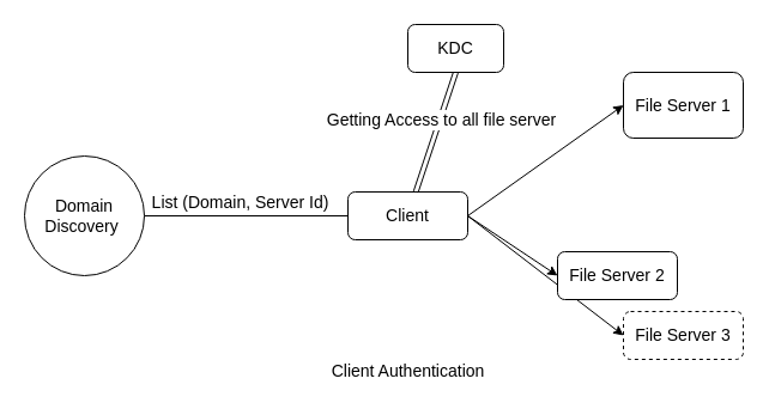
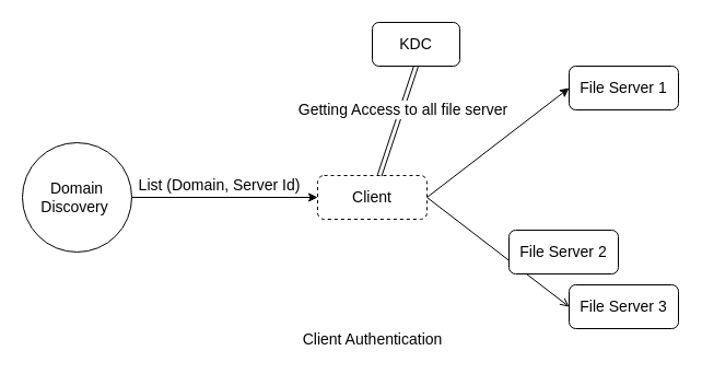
- <mxCell id="10" value="&lt;font style=&quot;font-size: 14px&quot;&gt;File Server 1&lt;/font&gt;" style="rounded=1;whiteSpace=wrap;html=1;" vertex="1" parent="1"><mxGeometry x="520" y="60" width="100" height="55" as="geometry" /></mxCell>
+ <mxCell id="10" value="&lt;font style=&quot;font-size: 14px&quot;&gt;File Server 1&lt;/font&gt;" style="rounded=1;whiteSpace=wrap;html=1;" vertex="1" parent="1"><mxGeometry x="520" y="60" width="100" height="40" as="geometry" /></mxCell>
- <mxCell id="3" style="edgeStyle=orthogonalEdgeStyle;rounded=0;orthogonalLoop=1;jettySize=auto;html=1;exitX=1;exitY=0.5;exitDx=0;exitDy=0;entryX=0;entryY=0.5;entryDx=0;entryDy=0;endArrow=none;" edge="1" parent="1" source="2" target="8"><mxGeometry relative="1" as="geometry"><mxPoint x="240" y="120" as="sourcePoint" /><mxPoint x="240" y="180" as="targetPoint" /></mxGeometry></mxCell>
+ <mxCell id="3" style="edgeStyle=orthogonalEdgeStyle;rounded=0;orthogonalLoop=1;jettySize=auto;html=1;exitX=1;exitY=0.5;exitDx=0;exitDy=0;entryX=0;entryY=0.5;entryDx=0;entryDy=0;" edge="1" parent="1" source="2" target="8"><mxGeometry relative="1" as="geometry"><mxPoint x="240" y="120" as="sourcePoint" /><mxPoint x="240" y="180" as="targetPoint" /></mxGeometry></mxCell>
- <mxCell id="8" value="&lt;font style=&quot;font-size: 14px&quot;&gt;Client&lt;/font&gt;" style="rounded=1;whiteSpace=wrap;html=1;" vertex="1" parent="1"><mxGeometry x="290" y="160" width="100" height="40" as="geometry" /></mxCell>
+ <mxCell id="8" value="&lt;font style=&quot;font-size: 14px&quot;&gt;Client&lt;/font&gt;" style="rounded=1;whiteSpace=wrap;html=1;dashed=1;" vertex="1" parent="1"><mxGeometry x="290" y="160" width="100" height="40" as="geometry" /></mxCell>
- <mxCell id="6" style="edgeStyle=none;rounded=0;orthogonalLoop=1;jettySize=auto;html=1;exitX=1;exitY=0.5;exitDx=0;exitDy=0;entryX=0;entryY=0.5;entryDx=0;entryDy=0;" edge="1" parent="1" source="8" target="11"><mxGeometry relative="1" as="geometry" /></mxCell>
- <mxCell id="7" style="edgeStyle=none;rounded=0;orthogonalLoop=1;jettySize=auto;html=1;exitX=1;exitY=0.5;exitDx=0;exitDy=0;entryX=0;entryY=0.5;entryDx=0;entryDy=0;" edge="1" parent="1" source="8" target="12"><mxGeometry relative="1" as="geometry" /></mxCell>
+ <mxCell id="7" style="edgeStyle=none;rounded=0;orthogonalLoop=1;jettySize=auto;html=1;exitX=1;exitY=0.5;exitDx=0;exitDy=0;entryX=0;entryY=0.5;entryDx=0;entryDy=0;endArrow=open;" edge="1" parent="1" source="8" target="12"><mxGeometry relative="1" as="geometry" /></mxCell>
- <mxCell id="12" value="&lt;font style=&quot;font-size: 14px&quot;&gt;File Server 3&lt;/font&gt;" style="rounded=1;whiteSpace=wrap;html=1;dashed=1;" vertex="1" parent="1"><mxGeometry x="520" y="260" width="100" height="40" as="geometry" /></mxCell>
+ <mxCell id="12" value="&lt;font style=&quot;font-size: 14px&quot;&gt;File Server 3&lt;/font&gt;" style="rounded=1;whiteSpace=wrap;html=1;" vertex="1" parent="1"><mxGeometry x="520" y="260" width="100" height="40" as="geometry" /></mxCell>
